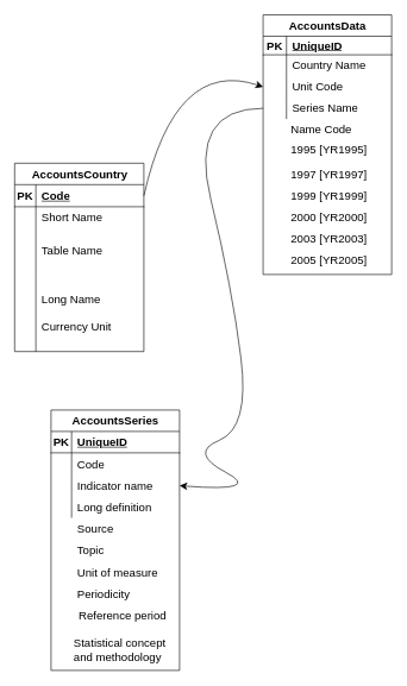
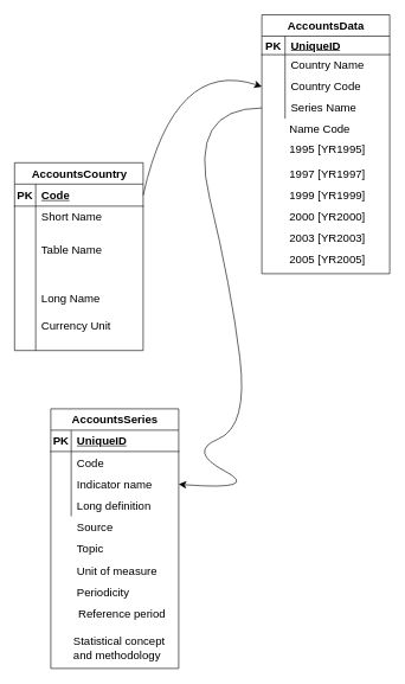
- <mxCell id="24" value="Unit Code" style="shape=partialRectangle;connectable=0;fillColor=none;top=0;left=0;bottom=0;right=0;align=left;spacingLeft=6;overflow=hidden;whiteSpace=wrap;html=1;fontSize=16;" parent="22" vertex="1"><mxGeometry x="32.75" width="147.25" height="30" as="geometry"><mxRectangle width="147.25" height="30" as="alternateBounds" /></mxGeometry></mxCell>
+ <mxCell id="24" value="Country Code" style="shape=partialRectangle;connectable=0;fillColor=none;top=0;left=0;bottom=0;right=0;align=left;spacingLeft=6;overflow=hidden;whiteSpace=wrap;html=1;fontSize=16;" parent="22" vertex="1"><mxGeometry x="32.75" width="147.25" height="30" as="geometry"><mxRectangle width="147.25" height="30" as="alternateBounds" /></mxGeometry></mxCell>
